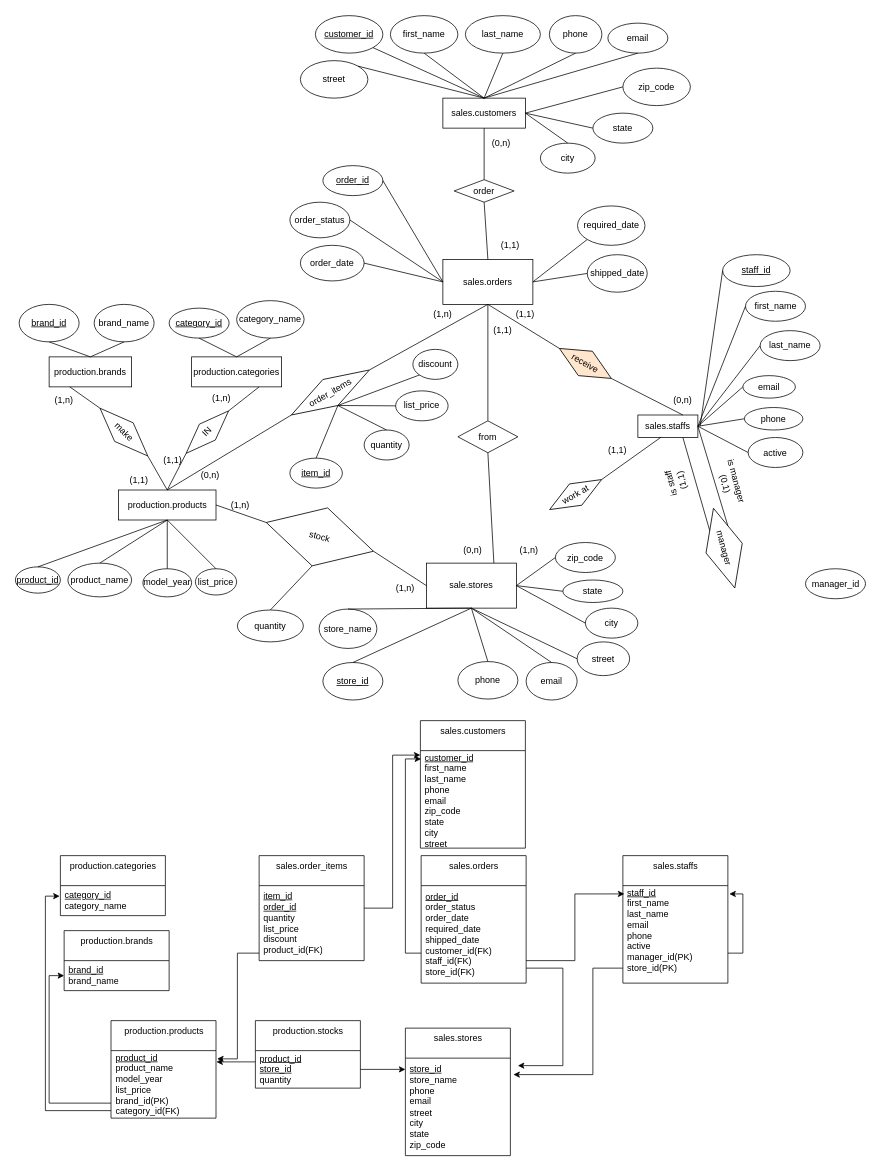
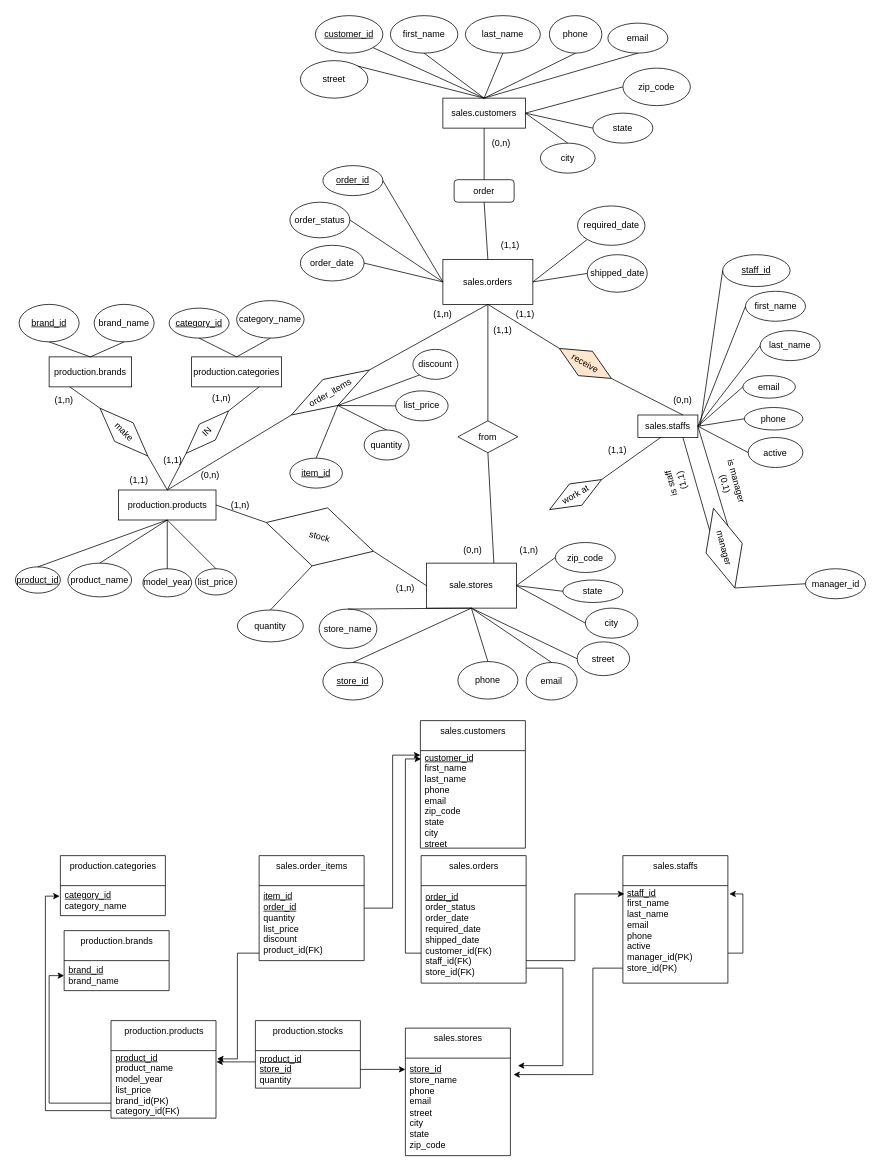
- <mxCell id="108" value="order" style="rhombus;whiteSpace=wrap;html=1;" parent="1" vertex="1"><mxGeometry x="605" y="238.75" width="80" height="30" as="geometry" /></mxCell>
+ <mxCell id="108" value="order" style="whiteSpace=wrap;html=1;rounded=1;" parent="1" vertex="1"><mxGeometry x="605" y="238.75" width="80" height="30" as="geometry" /></mxCell>
+ <mxCell id="67" value="" style="endArrow=none;html=1;entryX=0;entryY=0.5;entryDx=0;entryDy=0;exitX=1;exitY=0.5;exitDx=0;exitDy=0;" parent="1" source="65" target="66" edge="1"><mxGeometry width="50" height="50" relative="1" as="geometry"><mxPoint x="1040" y="622.5" as="sourcePoint" /><mxPoint x="1090" y="572.5" as="targetPoint" /></mxGeometry></mxCell>
